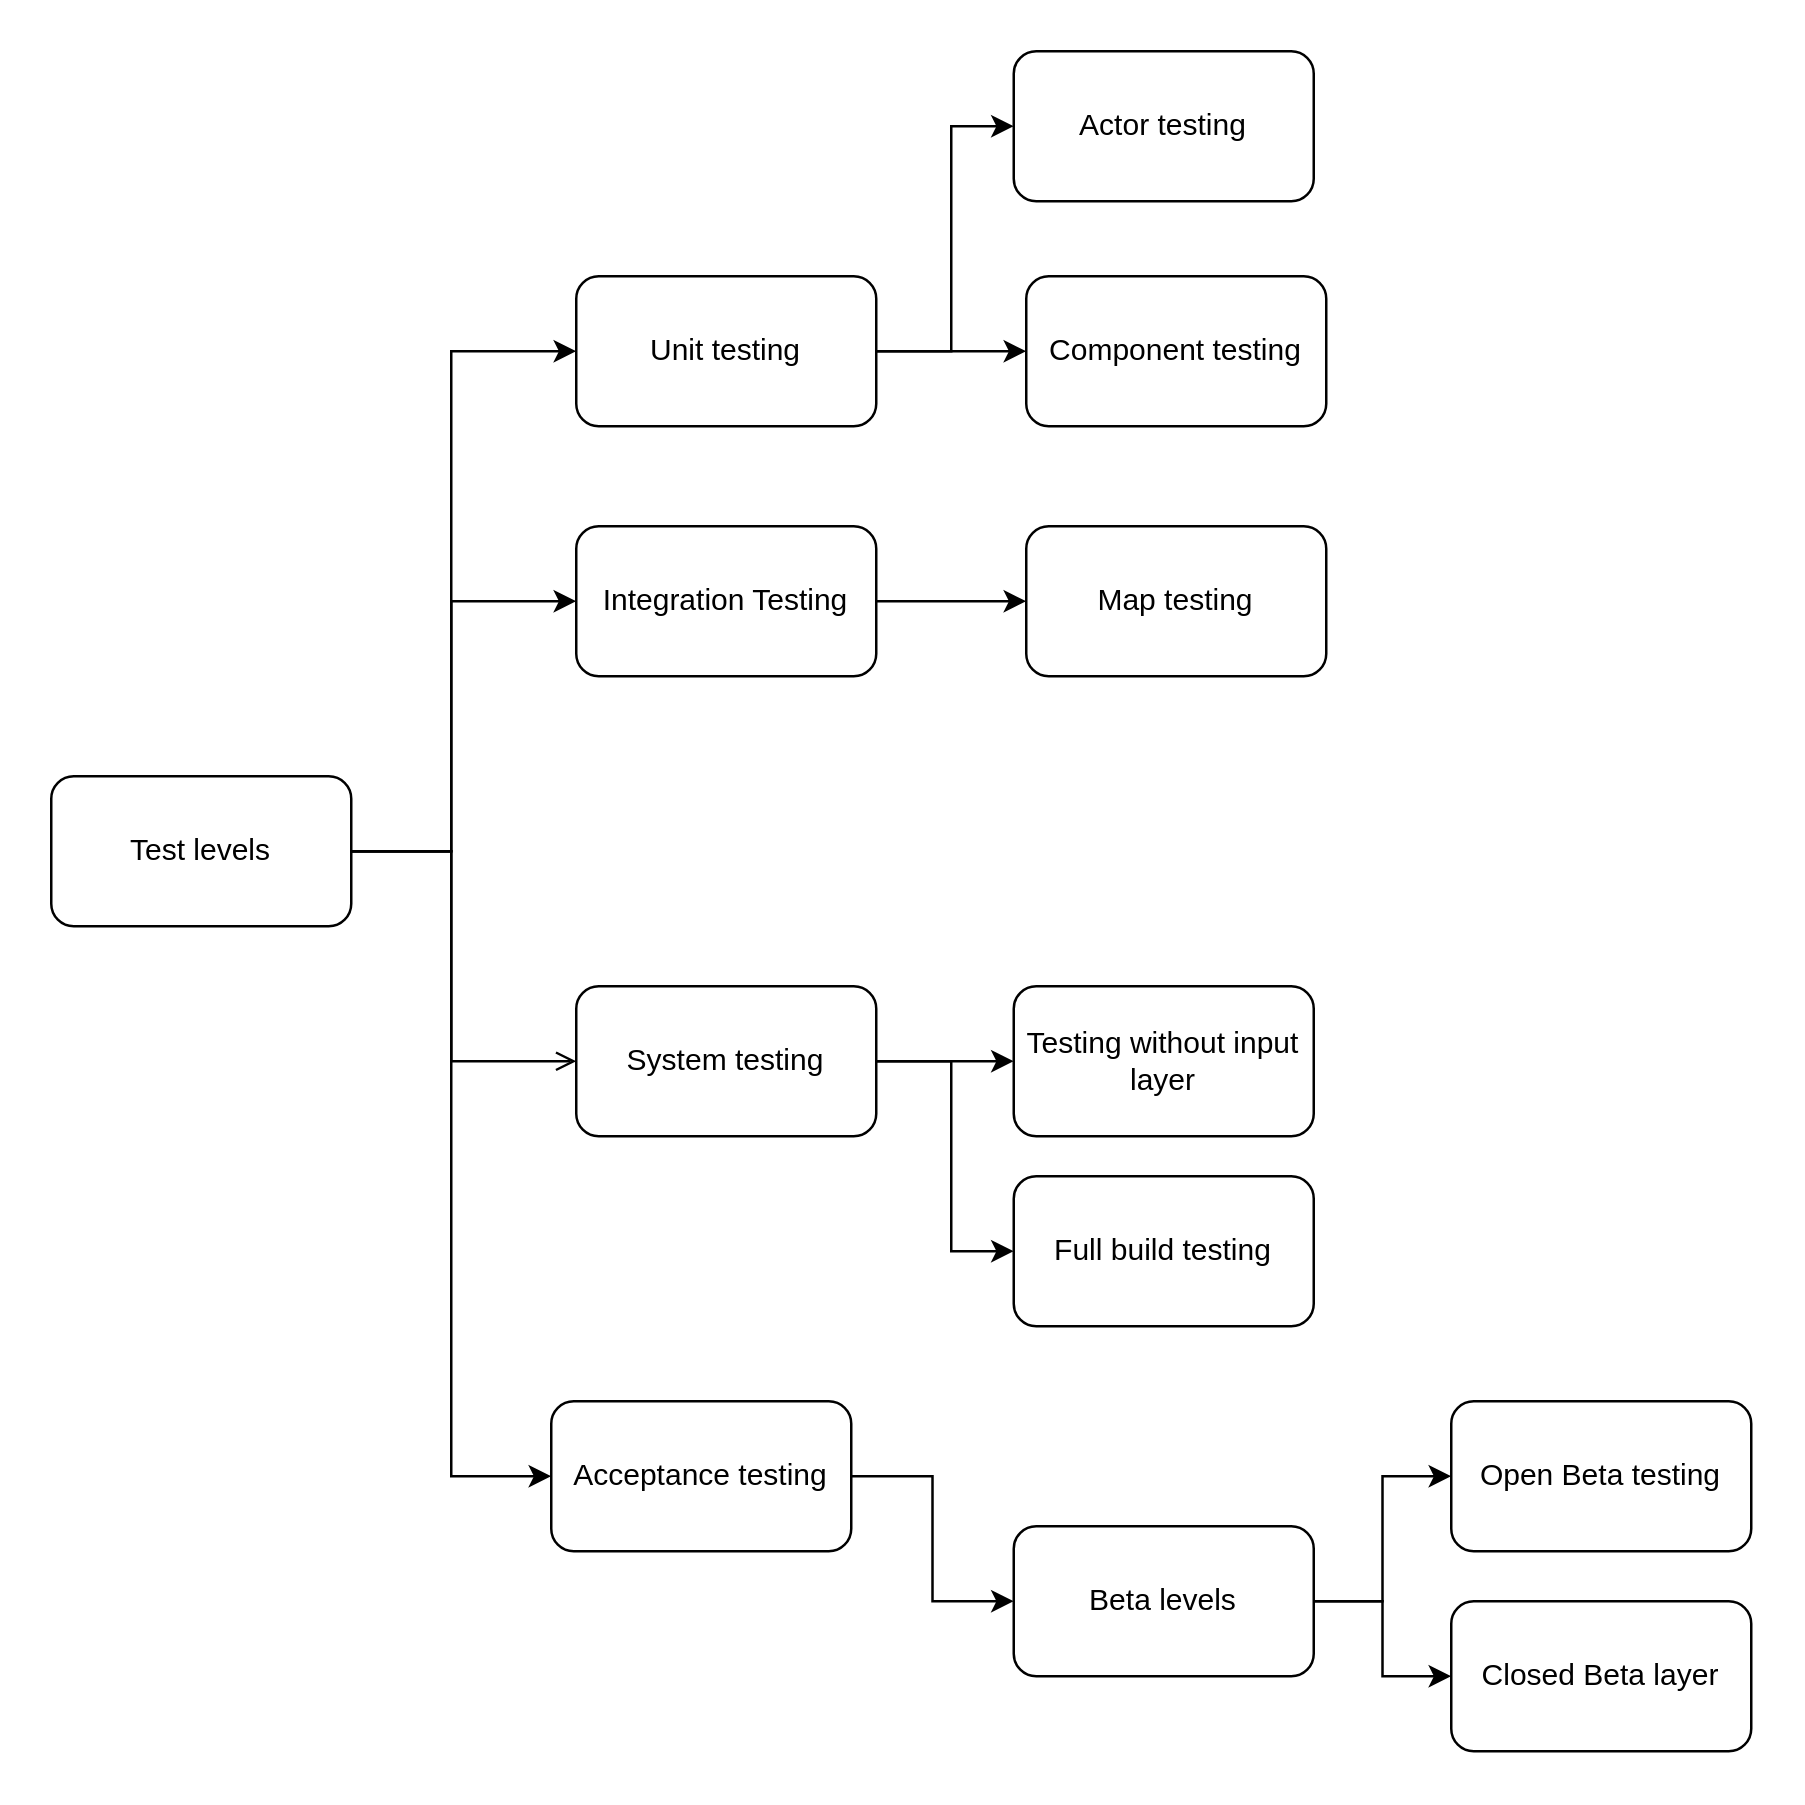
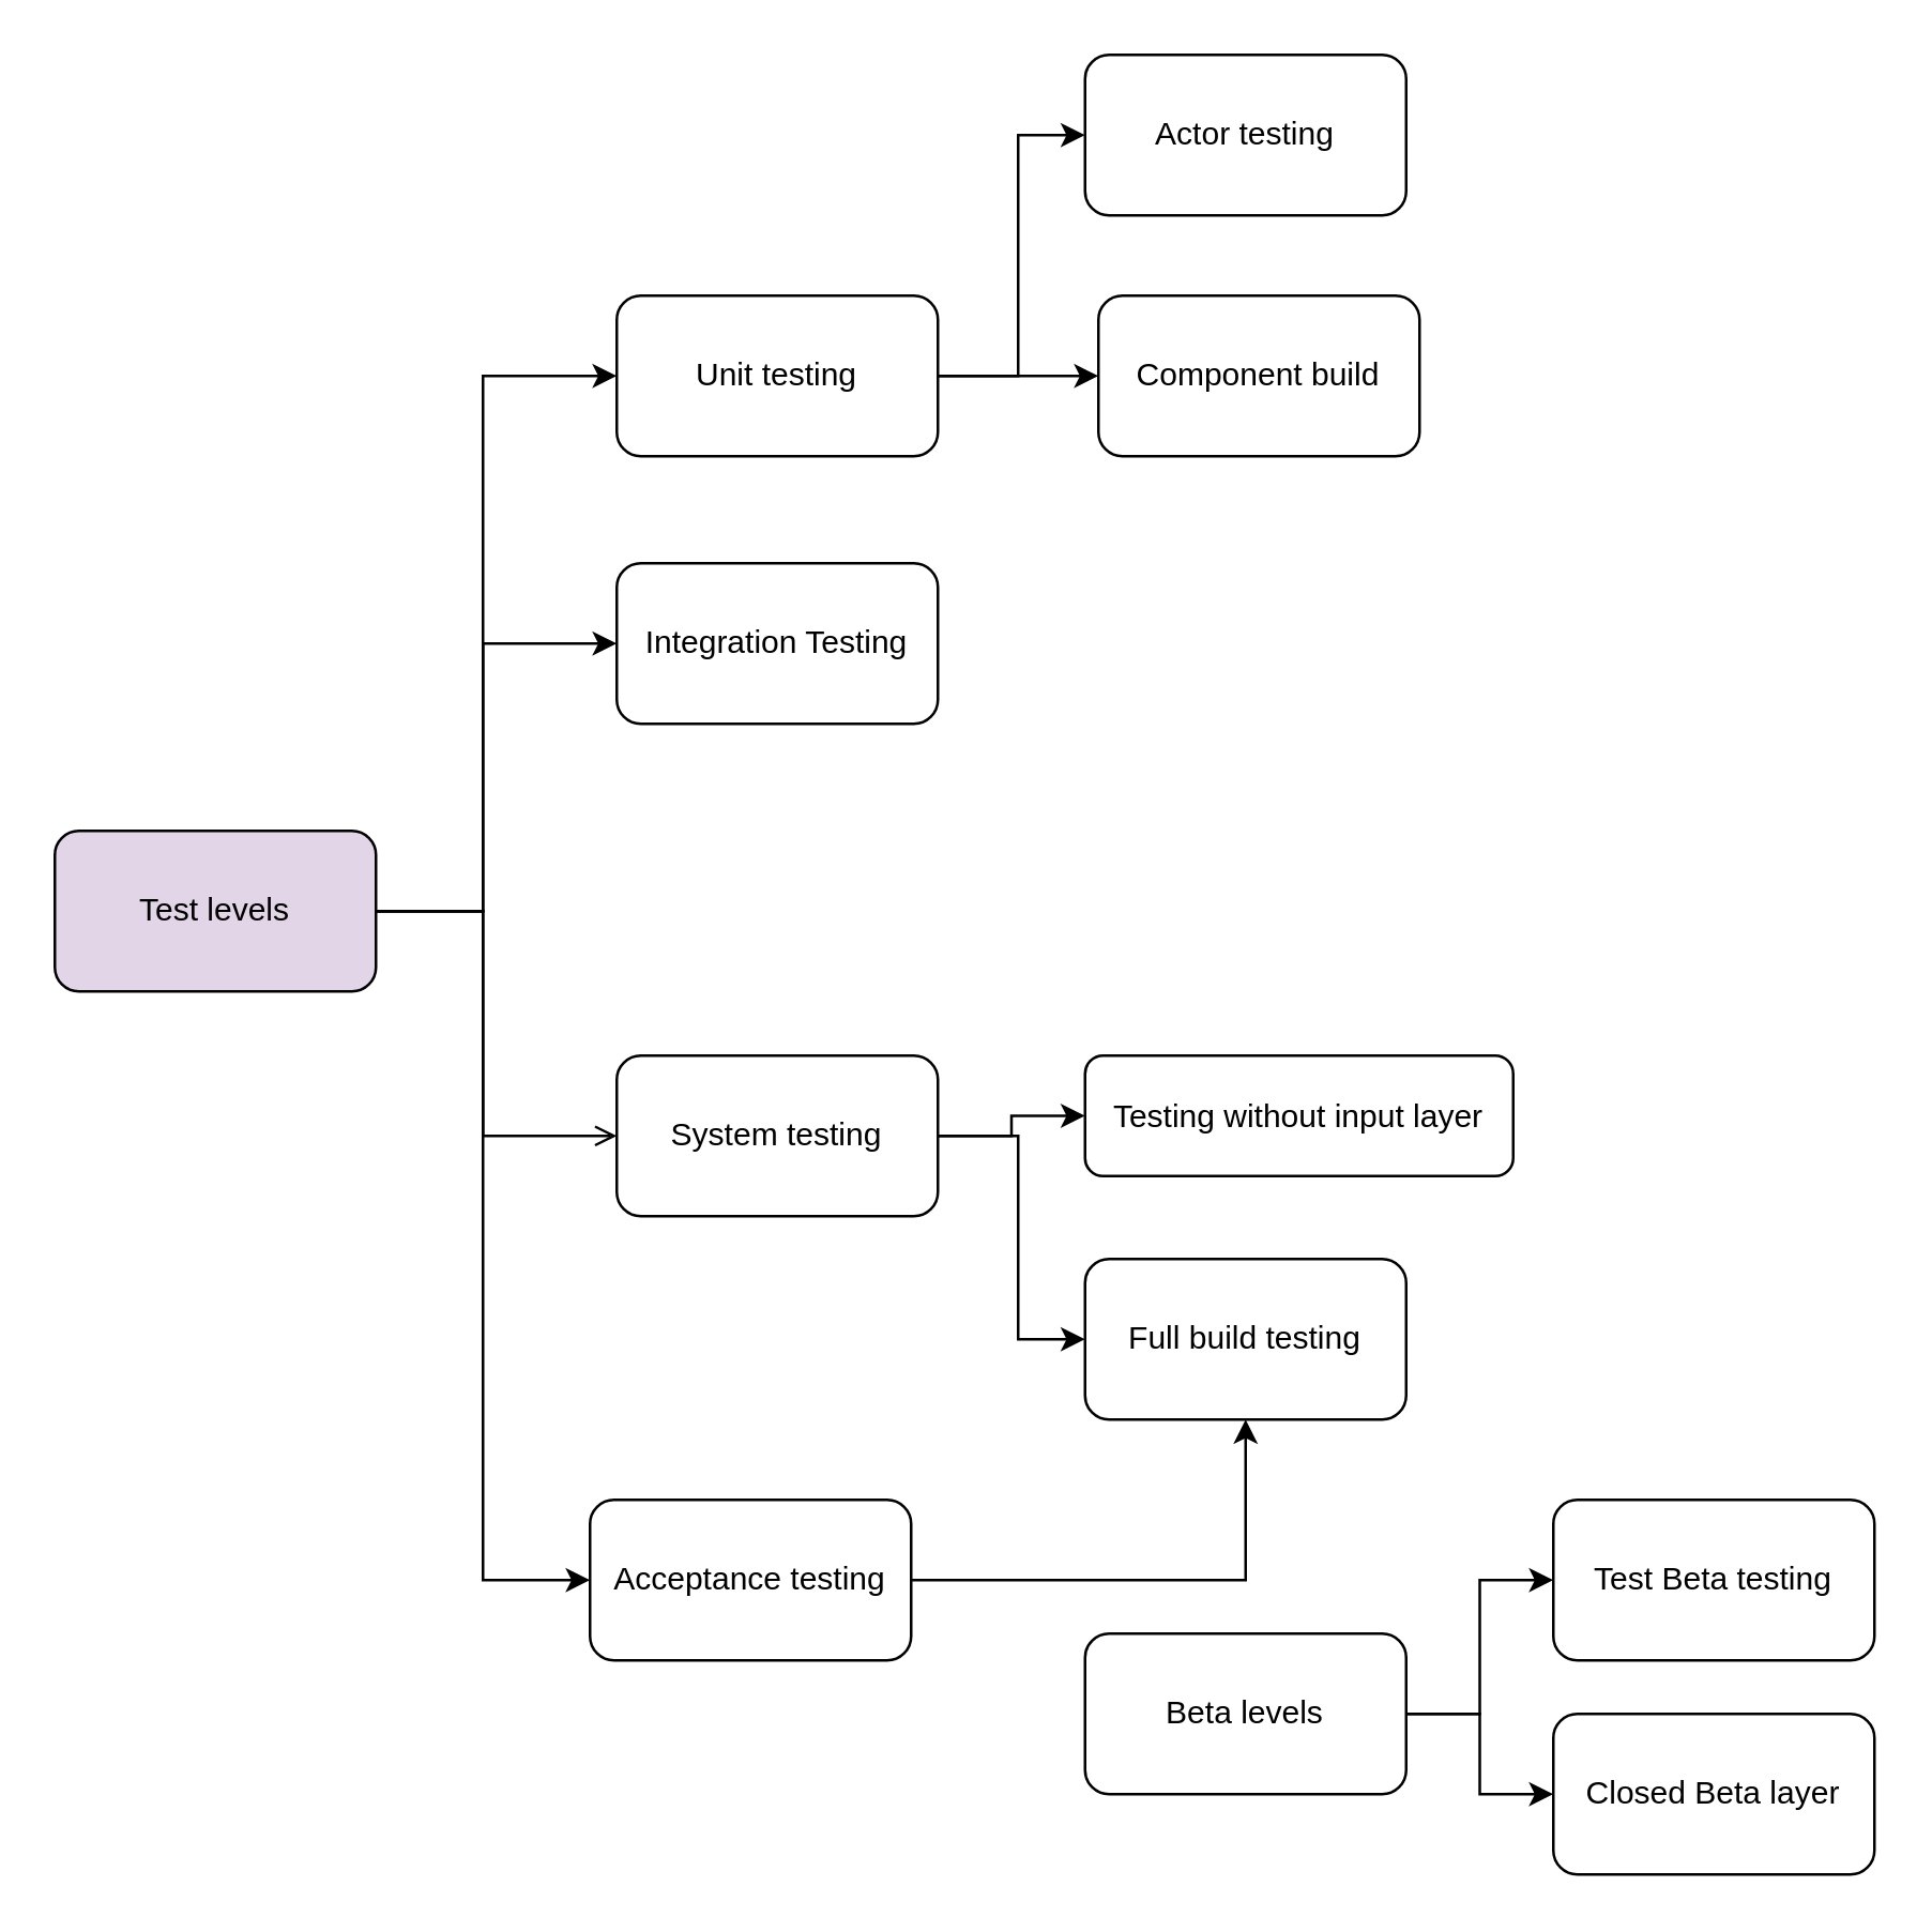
- <mxCell id="17" value="Component testing" style="rounded=1;whiteSpace=wrap;html=1;" vertex="1" parent="1"><mxGeometry x="410" y="110" width="120" height="60" as="geometry" /></mxCell>
+ <mxCell id="17" value="Component build" style="rounded=1;whiteSpace=wrap;html=1;" vertex="1" parent="1"><mxGeometry x="410" y="110" width="120" height="60" as="geometry" /></mxCell>
- <mxCell id="10" value="" style="edgeStyle=orthogonalEdgeStyle;rounded=0;orthogonalLoop=1;jettySize=auto;html=1;" edge="1" parent="1" source="11" target="15"><mxGeometry relative="1" as="geometry" /></mxCell>
- <mxCell id="15" value="Map testing" style="rounded=1;whiteSpace=wrap;html=1;" vertex="1" parent="1"><mxGeometry x="410" y="210" width="120" height="60" as="geometry" /></mxCell>
- <mxCell id="6" value="Test levels" style="rounded=1;whiteSpace=wrap;html=1;" vertex="1" parent="1"><mxGeometry x="20" y="310" width="120" height="60" as="geometry" /></mxCell>
+ <mxCell id="6" value="Test levels" style="rounded=1;whiteSpace=wrap;html=1;fillColor=#e1d5e7;" vertex="1" parent="1"><mxGeometry x="20" y="310" width="120" height="60" as="geometry" /></mxCell>
- <mxCell id="20" value="Testing without input layer" style="rounded=1;whiteSpace=wrap;html=1;" vertex="1" parent="1"><mxGeometry x="405" y="394" width="120" height="60" as="geometry" /></mxCell>
+ <mxCell id="20" value="Testing without input layer" style="rounded=1;whiteSpace=wrap;html=1;" vertex="1" parent="1"><mxGeometry x="405" y="394" width="160" height="45" as="geometry" /></mxCell>
- <mxCell id="25" value="Open Beta testing" style="rounded=1;whiteSpace=wrap;html=1;" vertex="1" parent="1"><mxGeometry x="580" y="560" width="120" height="60" as="geometry" /></mxCell>
+ <mxCell id="25" value="Test Beta testing" style="rounded=1;whiteSpace=wrap;html=1;" vertex="1" parent="1"><mxGeometry x="580" y="560" width="120" height="60" as="geometry" /></mxCell>
- <mxCell id="24" value="" style="edgeStyle=orthogonalEdgeStyle;rounded=0;orthogonalLoop=1;jettySize=auto;html=1;exitX=1;exitY=0.5;exitDx=0;exitDy=0;entryX=0;entryY=0.5;entryDx=0;entryDy=0;" edge="1" parent="1" source="14" target="23"><mxGeometry relative="1" as="geometry"><mxPoint x="350" y="600" as="sourcePoint" /><mxPoint x="415" y="580" as="targetPoint" /></mxGeometry></mxCell>
+ <mxCell id="24" value="" style="edgeStyle=orthogonalEdgeStyle;rounded=0;orthogonalLoop=1;jettySize=auto;html=1;exitX=1;exitY=0.5;exitDx=0;exitDy=0;" edge="1" parent="1" source="14" target="19"><mxGeometry relative="1" as="geometry"><mxPoint x="350" y="600" as="sourcePoint" /><mxPoint x="415" y="580" as="targetPoint" /></mxGeometry></mxCell>
